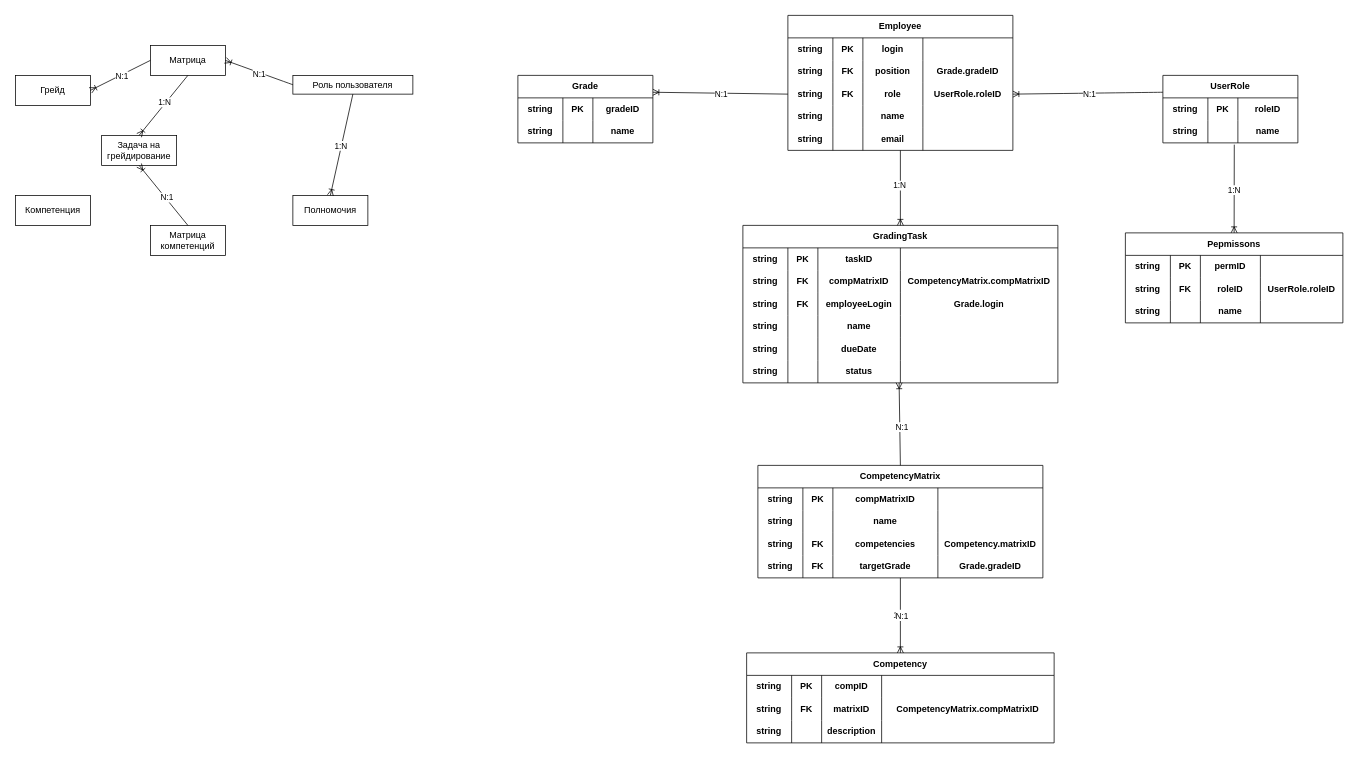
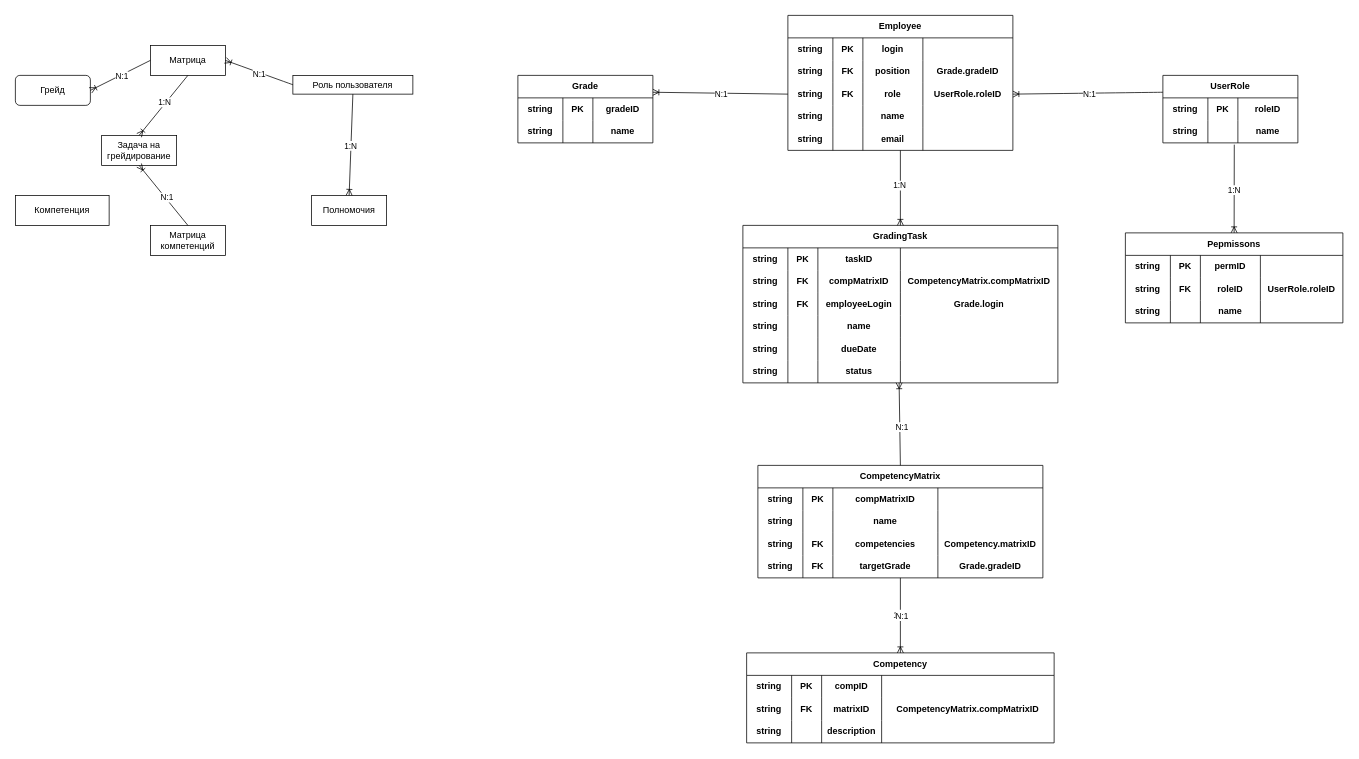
- <mxCell id="3" value="Грейд" style="whiteSpace=wrap;html=1;align=center;" parent="1" vertex="1"><mxGeometry x="20" y="100" width="100" height="40" as="geometry" /></mxCell>
+ <mxCell id="3" value="Грейд" style="whiteSpace=wrap;html=1;align=center;rounded=1;" parent="1" vertex="1"><mxGeometry x="20" y="100" width="100" height="40" as="geometry" /></mxCell>
- <mxCell id="5" value="Компетенция" style="whiteSpace=wrap;html=1;align=center;" parent="1" vertex="1"><mxGeometry x="20" y="260" width="100" height="40" as="geometry" /></mxCell>
+ <mxCell id="5" value="Компетенция" style="whiteSpace=wrap;html=1;align=center;" parent="1" vertex="1"><mxGeometry x="20" y="260" width="125" height="40" as="geometry" /></mxCell>
- <mxCell id="8" value="Полномочия" style="whiteSpace=wrap;html=1;align=center;" parent="1" vertex="1"><mxGeometry x="390" y="260" width="100" height="40" as="geometry" /></mxCell>
+ <mxCell id="8" value="Полномочия" style="whiteSpace=wrap;html=1;align=center;" parent="1" vertex="1"><mxGeometry x="415" y="260" width="100" height="40" as="geometry" /></mxCell>
